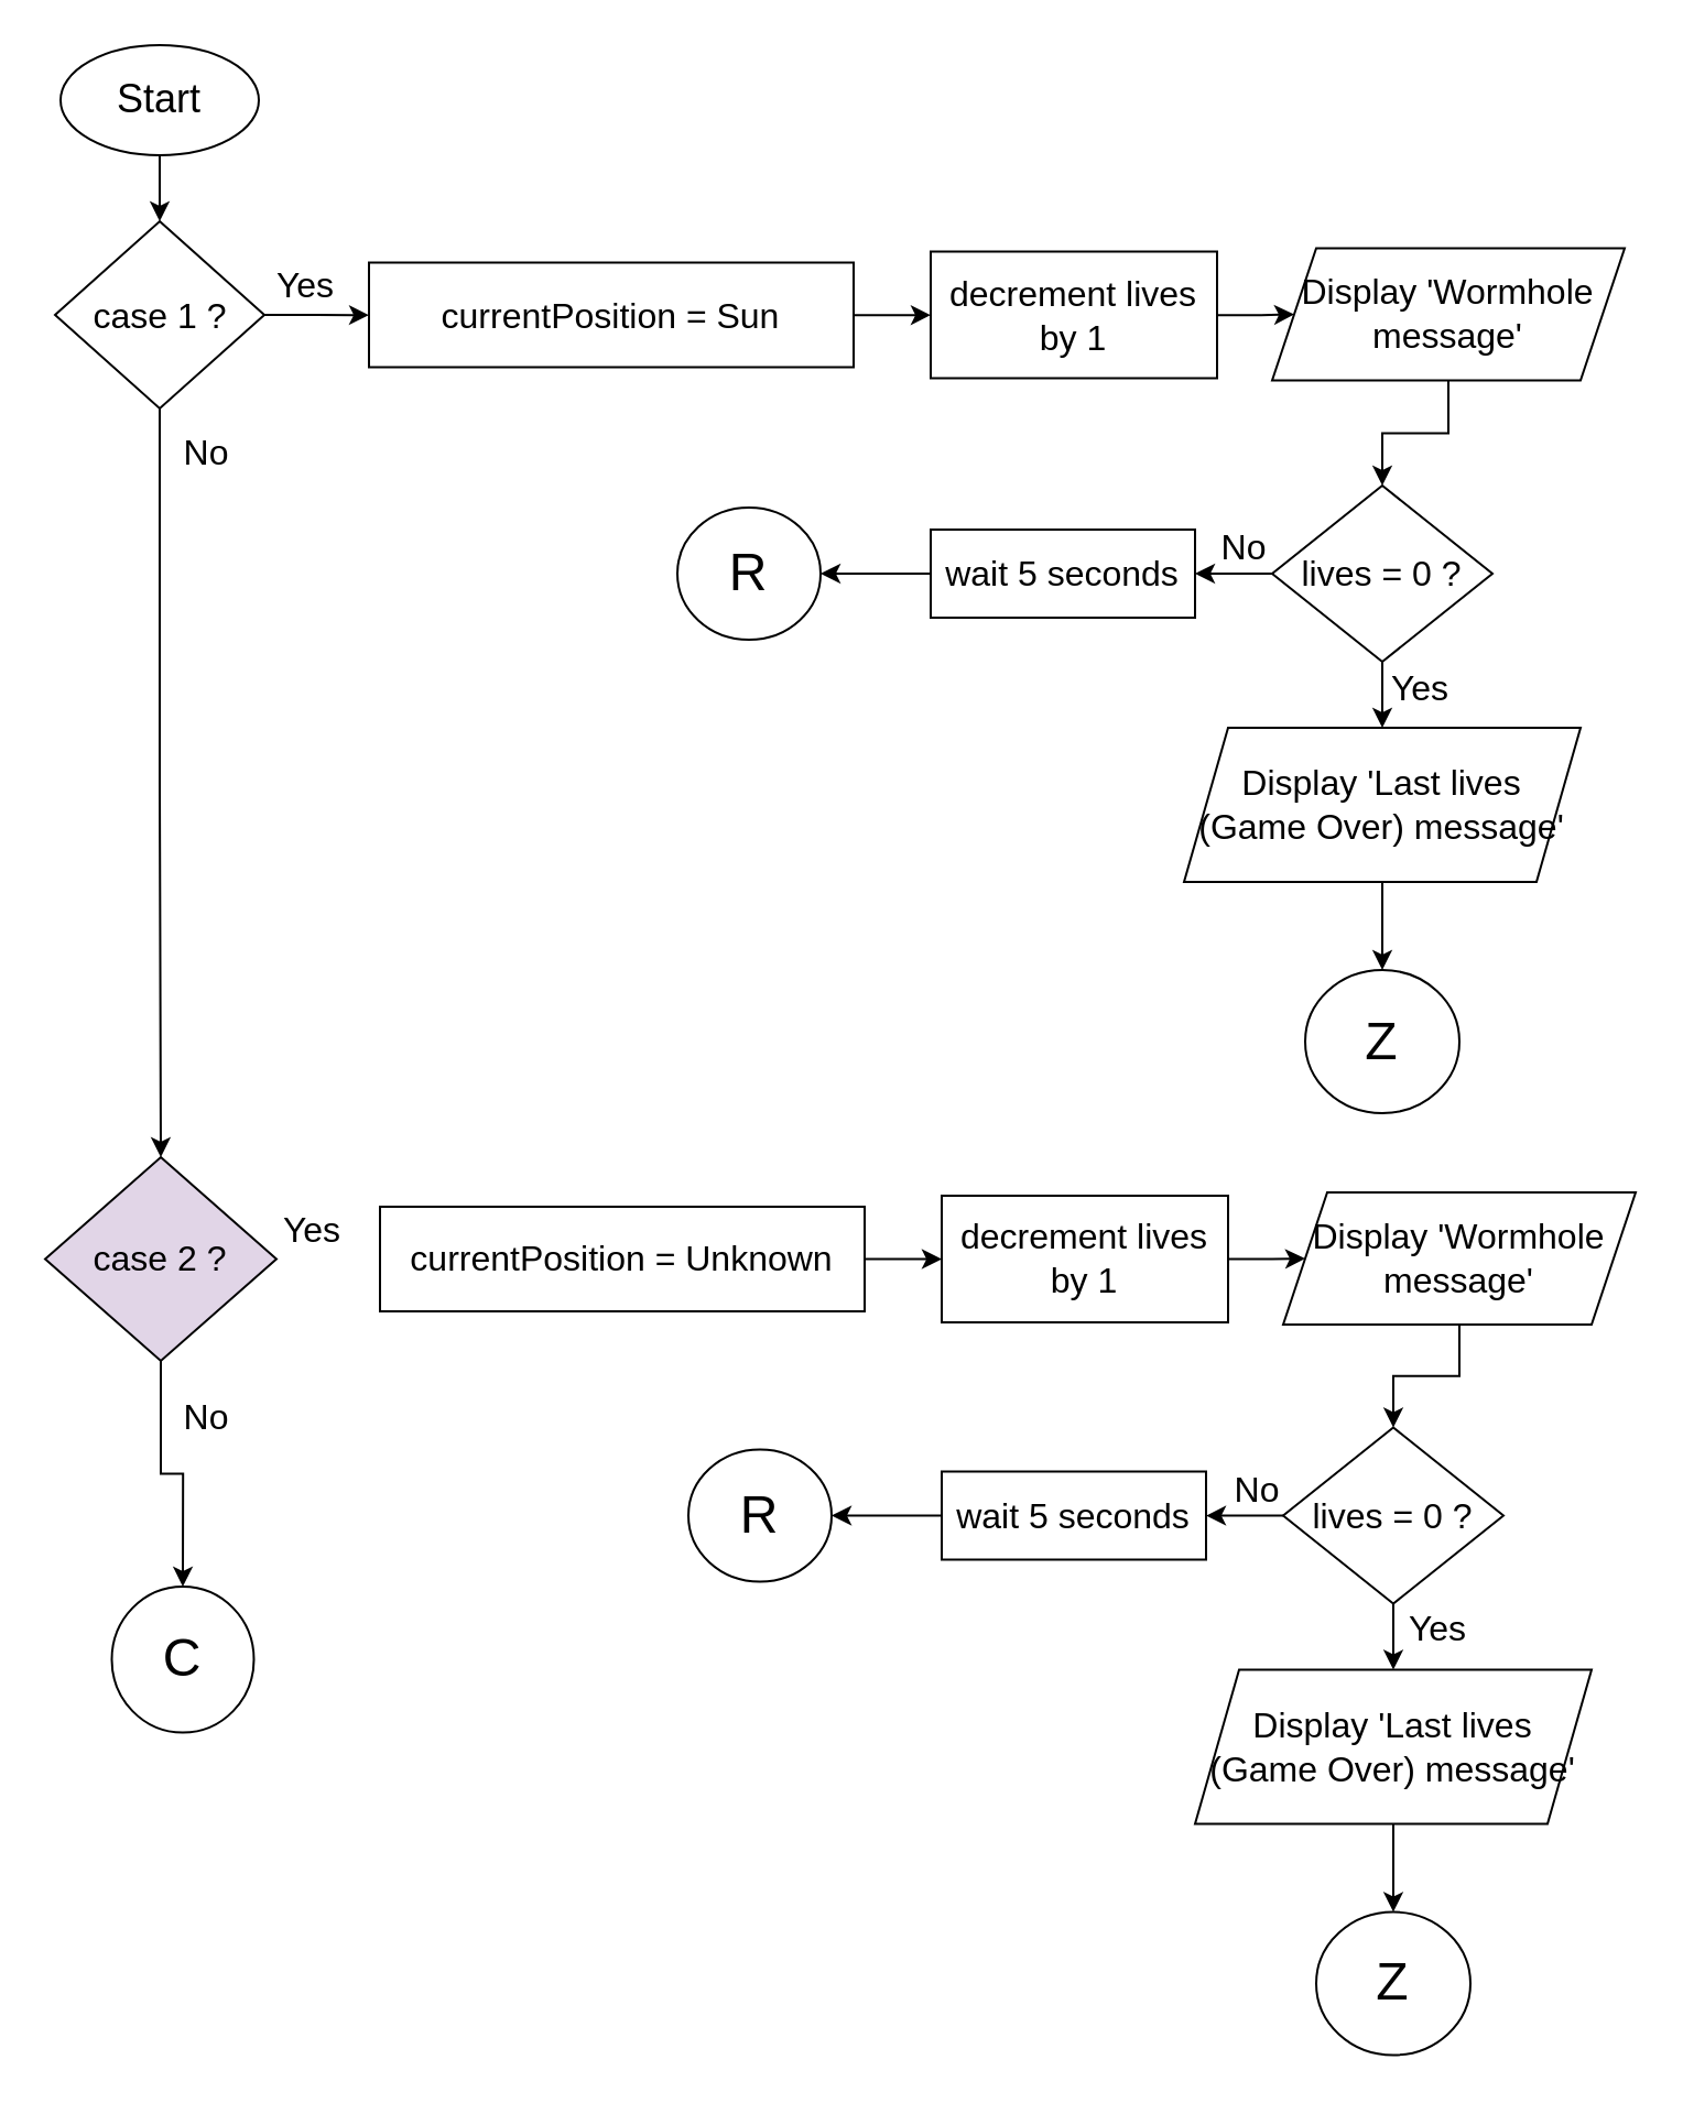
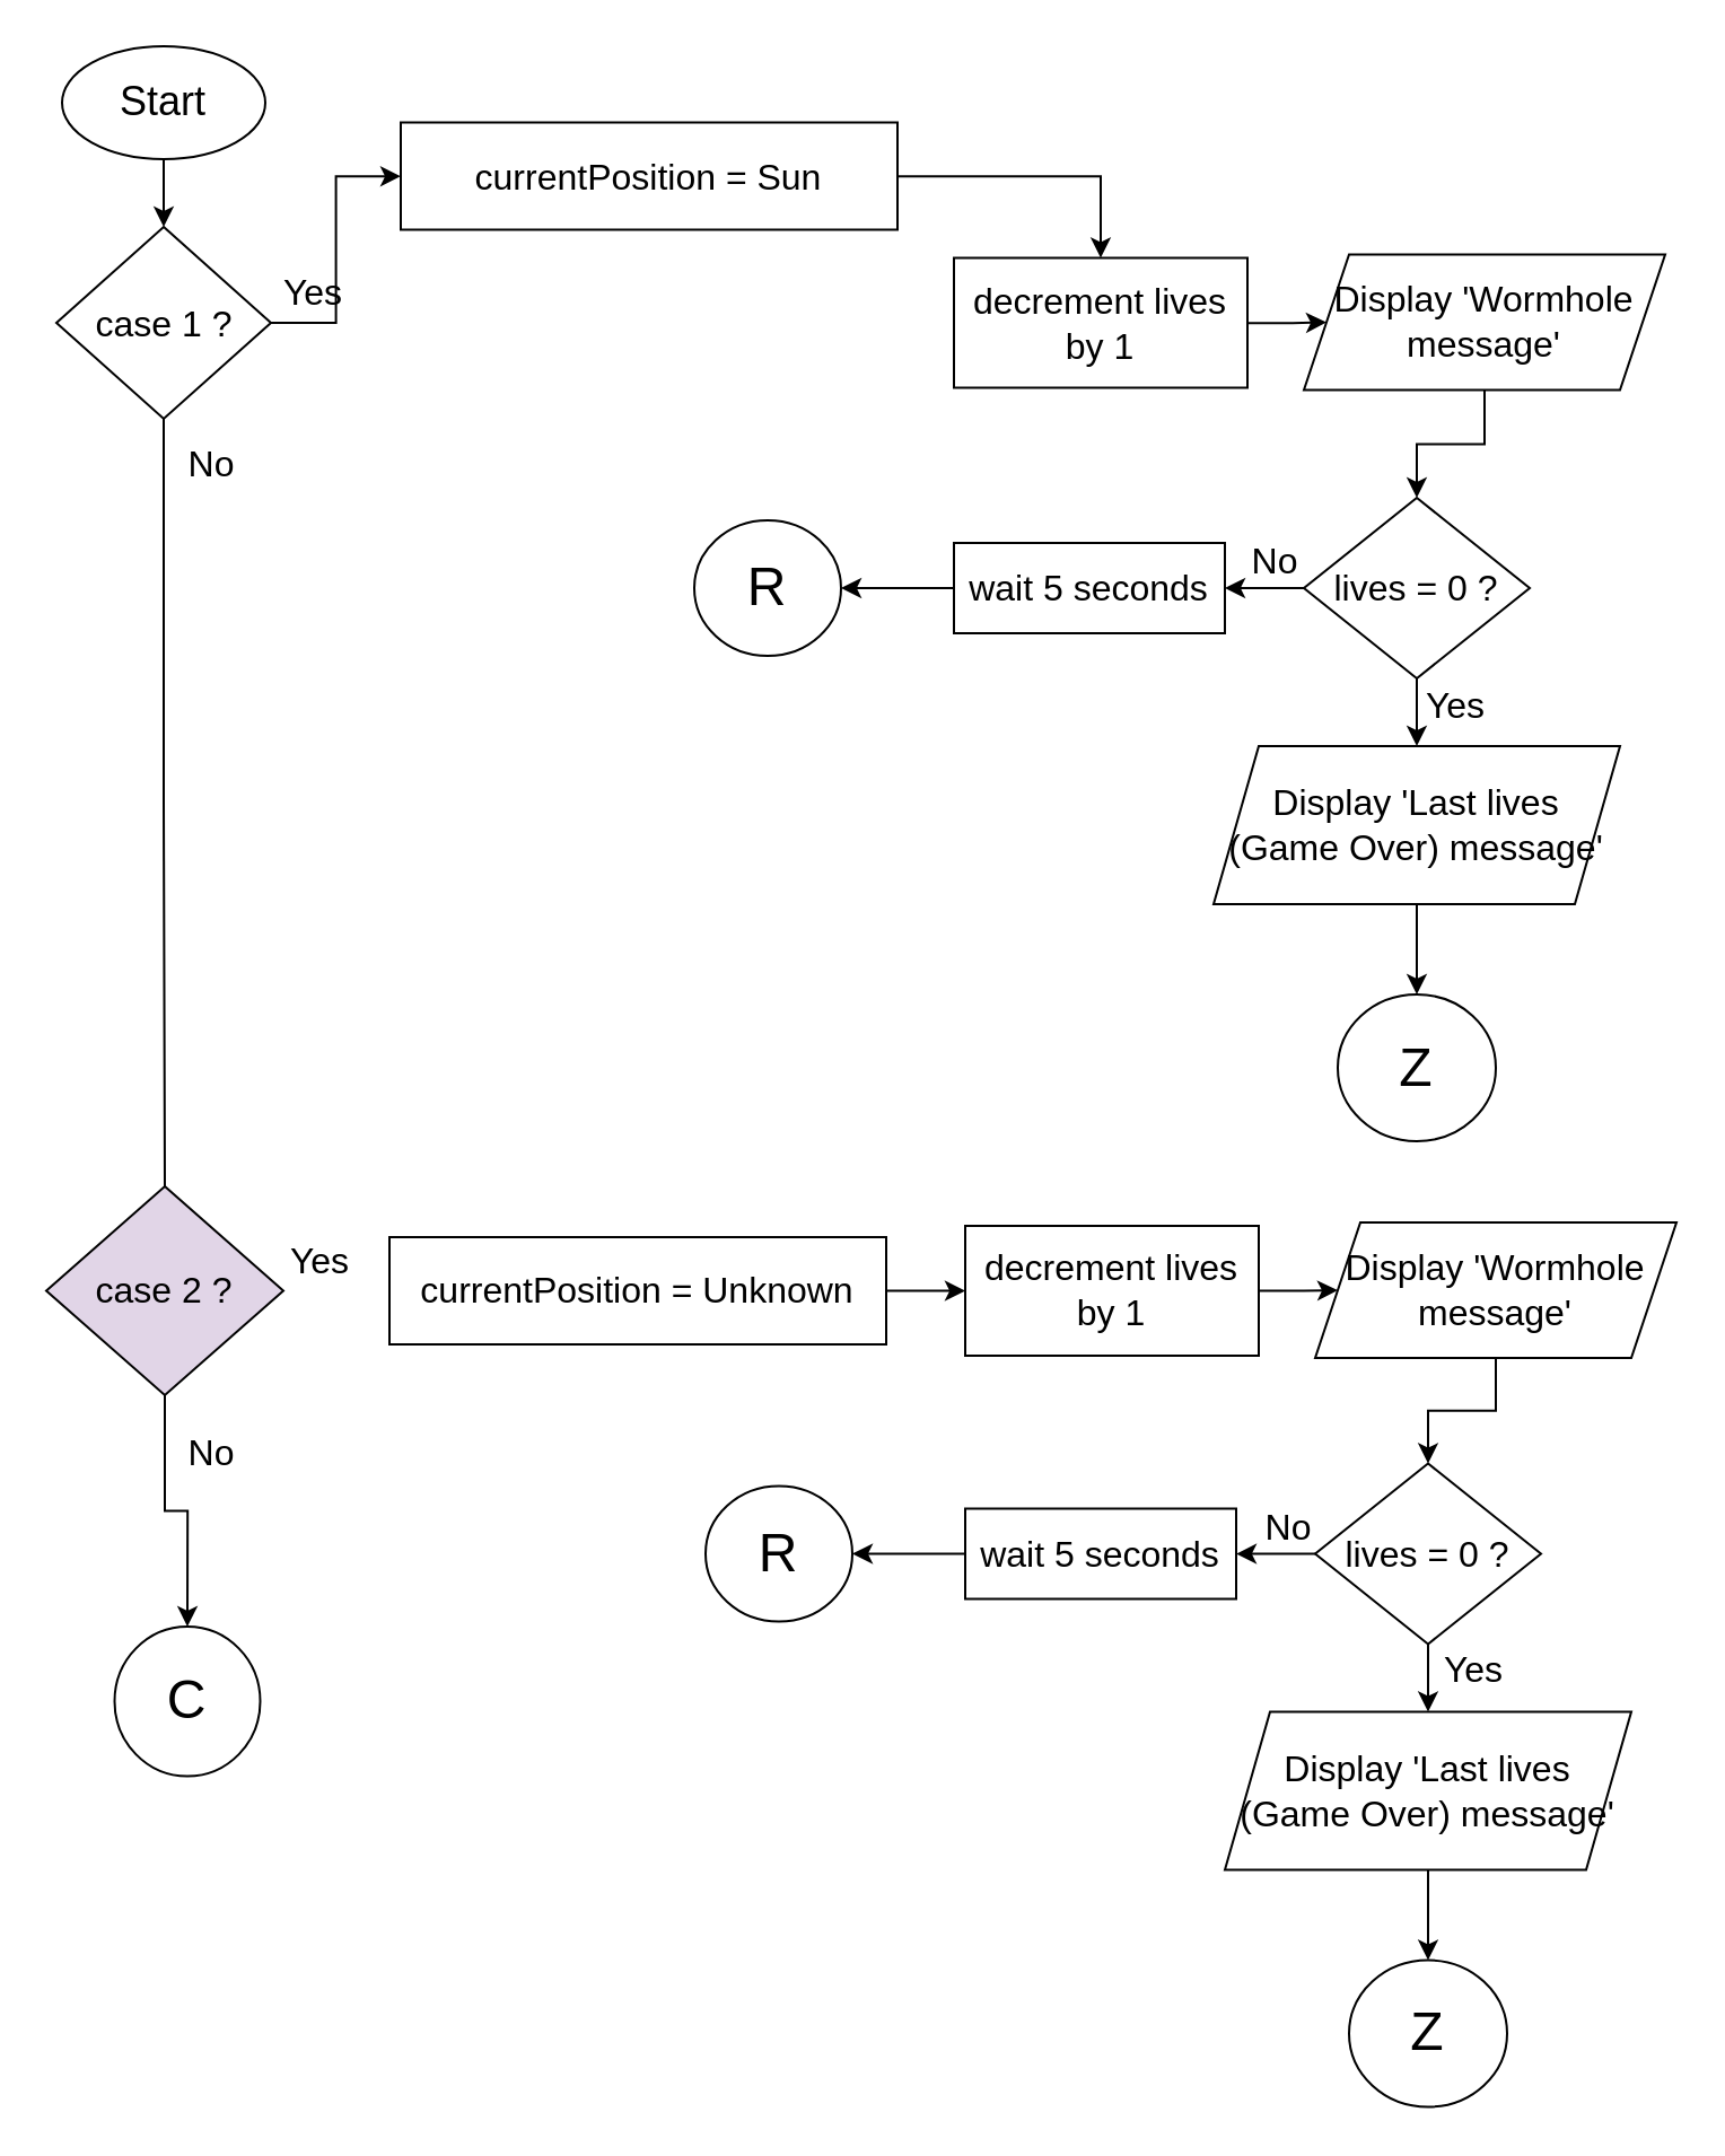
- <mxCell id="8" value="&lt;font style=&quot;font-size: 16px;&quot;&gt;currentPosition =&amp;nbsp;Sun&lt;br&gt;&lt;/font&gt;" style="whiteSpace=wrap;html=1;" parent="1" vertex="1"><mxGeometry x="167" y="118.75" width="220" height="47.5" as="geometry" /></mxCell>
+ <mxCell id="8" value="&lt;font style=&quot;font-size: 16px;&quot;&gt;currentPosition =&amp;nbsp;Sun&lt;br&gt;&lt;/font&gt;" style="whiteSpace=wrap;html=1;" parent="1" vertex="1"><mxGeometry x="177" y="53.75" width="220" height="47.5" as="geometry" /></mxCell>
- <mxCell id="5" value="" style="edgeStyle=orthogonalEdgeStyle;rounded=0;orthogonalLoop=1;jettySize=auto;html=1;" parent="1" source="6" target="23" edge="1"><mxGeometry relative="1" as="geometry" /></mxCell>
+ <mxCell id="5" value="" style="edgeStyle=orthogonalEdgeStyle;rounded=0;orthogonalLoop=1;jettySize=auto;html=1;endArrow=none;" parent="1" source="6" target="23" edge="1"><mxGeometry relative="1" as="geometry" /></mxCell>
